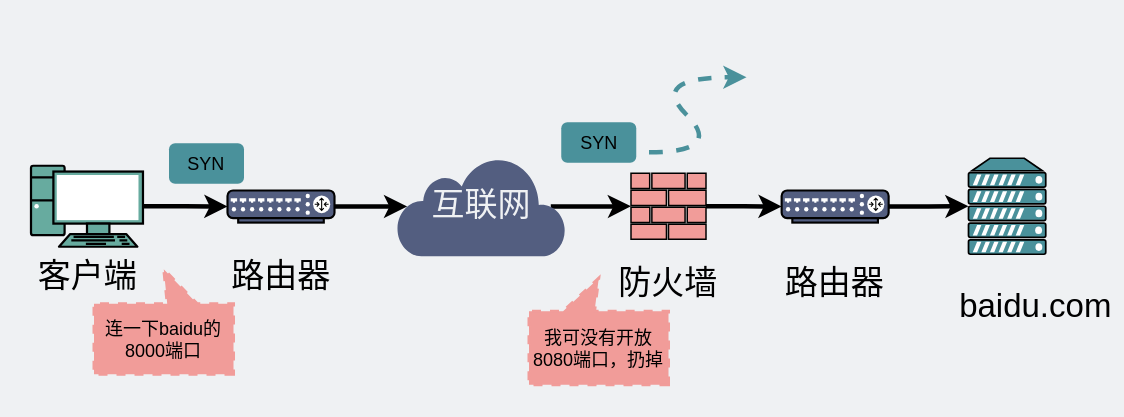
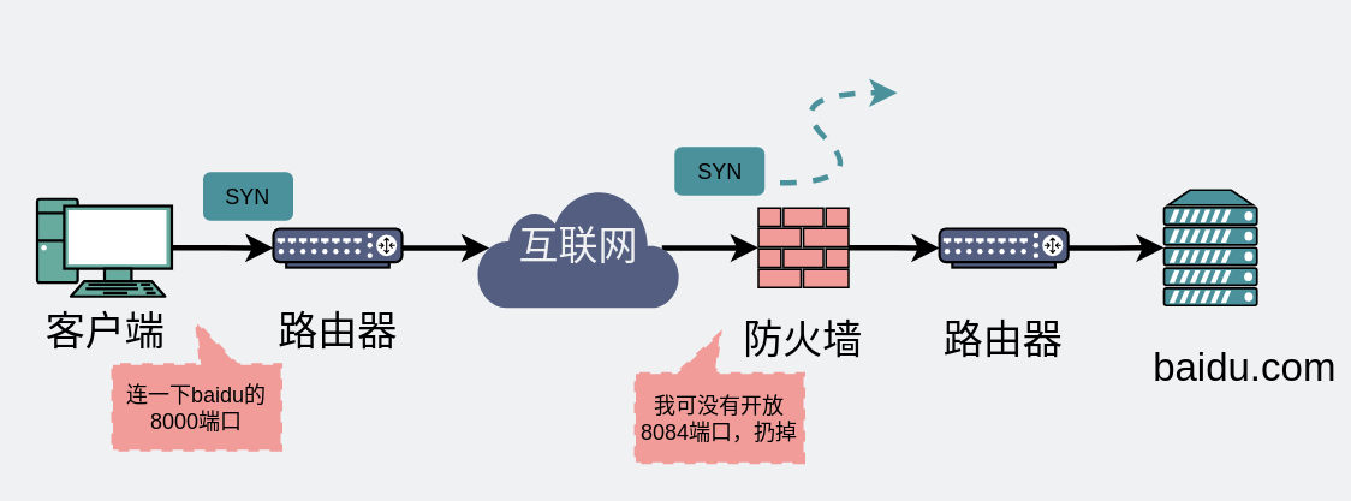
- <mxCell id="19" value="我可没有开放8080端口，扔掉" style="shape=callout;whiteSpace=wrap;html=1;perimeter=calloutPerimeter;fillColor=#F19C99;dashed=1;strokeColor=#F19C99;strokeWidth=2;direction=west;size=22;position=0.53;base=21;" parent="1" vertex="1"><mxGeometry x="352" y="185" width="93" height="71" as="geometry" /></mxCell>
+ <mxCell id="19" value="我可没有开放8084端口，扔掉" style="shape=callout;whiteSpace=wrap;html=1;perimeter=calloutPerimeter;fillColor=#F19C99;dashed=1;strokeColor=#F19C99;strokeWidth=2;direction=west;size=22;position=0.53;base=21;" parent="1" vertex="1"><mxGeometry x="352" y="185" width="93" height="71" as="geometry" /></mxCell>
